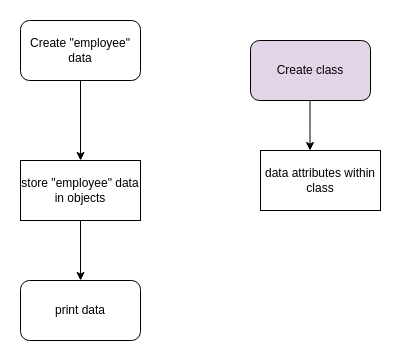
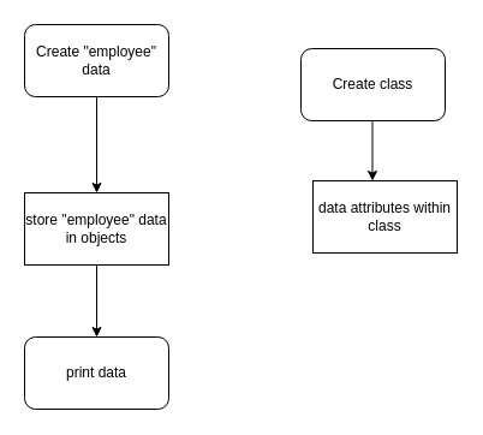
- <mxCell id="2" value="Create class" style="rounded=1;whiteSpace=wrap;html=1;fillColor=#e1d5e7;" vertex="1" parent="1"><mxGeometry x="250" y="40" width="120" height="60" as="geometry" /></mxCell>
+ <mxCell id="2" value="Create class" style="rounded=1;whiteSpace=wrap;html=1;" vertex="1" parent="1"><mxGeometry x="250" y="40" width="120" height="60" as="geometry" /></mxCell>
